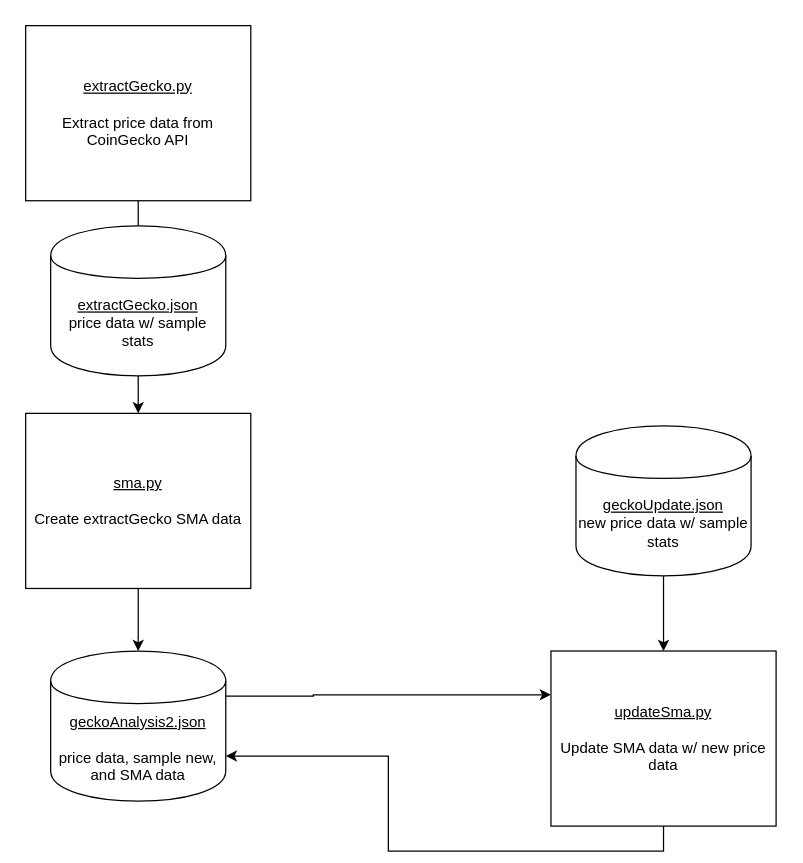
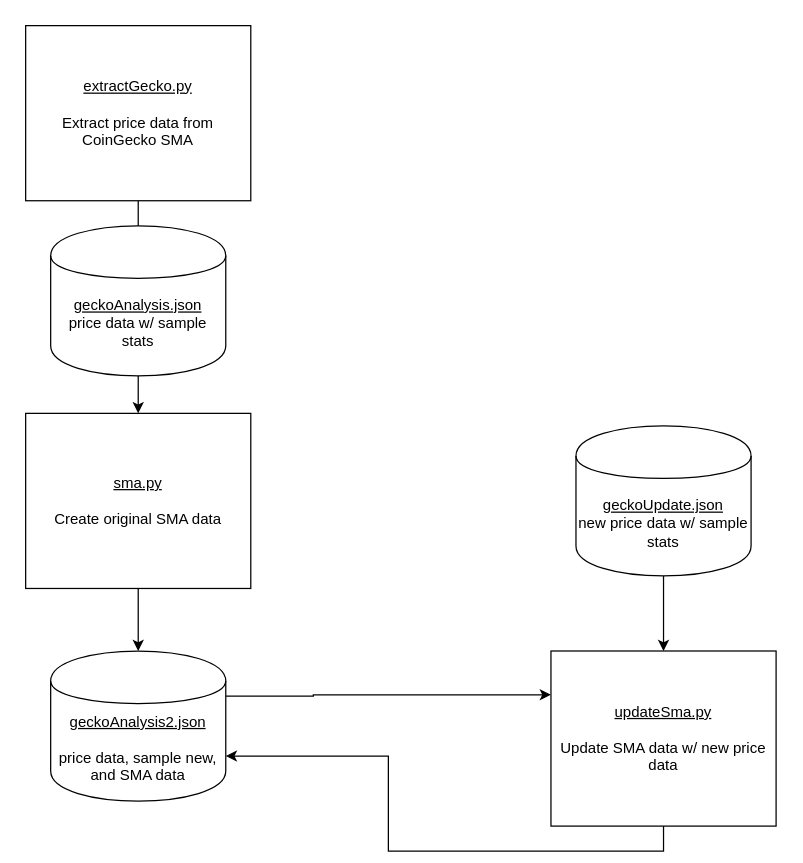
- <mxCell id="3" value="&lt;u&gt;extractGecko.py&lt;br&gt;&lt;/u&gt;&lt;br&gt;Extract price data from CoinGecko API" style="rounded=0;whiteSpace=wrap;html=1;fontStyle=0" vertex="1" parent="1"><mxGeometry x="20" y="20" width="180" height="140" as="geometry" /></mxCell>
+ <mxCell id="3" value="&lt;u&gt;extractGecko.py&lt;br&gt;&lt;/u&gt;&lt;br&gt;Extract price data from CoinGecko SMA" style="rounded=0;whiteSpace=wrap;html=1;fontStyle=0" vertex="1" parent="1"><mxGeometry x="20" y="20" width="180" height="140" as="geometry" /></mxCell>
- <mxCell id="8" value="&lt;u&gt;extractGecko.json&lt;/u&gt;&lt;br&gt;price data w/ sample stats" style="shape=cylinder;whiteSpace=wrap;html=1;boundedLbl=1;backgroundOutline=1;" vertex="1" parent="1"><mxGeometry x="40" y="180" width="140" height="120" as="geometry" /></mxCell>
+ <mxCell id="8" value="&lt;u&gt;geckoAnalysis.json&lt;/u&gt;&lt;br&gt;price data w/ sample stats" style="shape=cylinder;whiteSpace=wrap;html=1;boundedLbl=1;backgroundOutline=1;" vertex="1" parent="1"><mxGeometry x="40" y="180" width="140" height="120" as="geometry" /></mxCell>
- <mxCell id="4" value="&lt;u&gt;sma.py&lt;br&gt;&lt;/u&gt;&lt;br&gt;Create extractGecko SMA data" style="rounded=0;whiteSpace=wrap;html=1;fontStyle=0" vertex="1" parent="1"><mxGeometry x="20" y="330" width="180" height="140" as="geometry" /></mxCell>
+ <mxCell id="4" value="&lt;u&gt;sma.py&lt;br&gt;&lt;/u&gt;&lt;br&gt;Create original SMA data" style="rounded=0;whiteSpace=wrap;html=1;fontStyle=0" vertex="1" parent="1"><mxGeometry x="20" y="330" width="180" height="140" as="geometry" /></mxCell>
